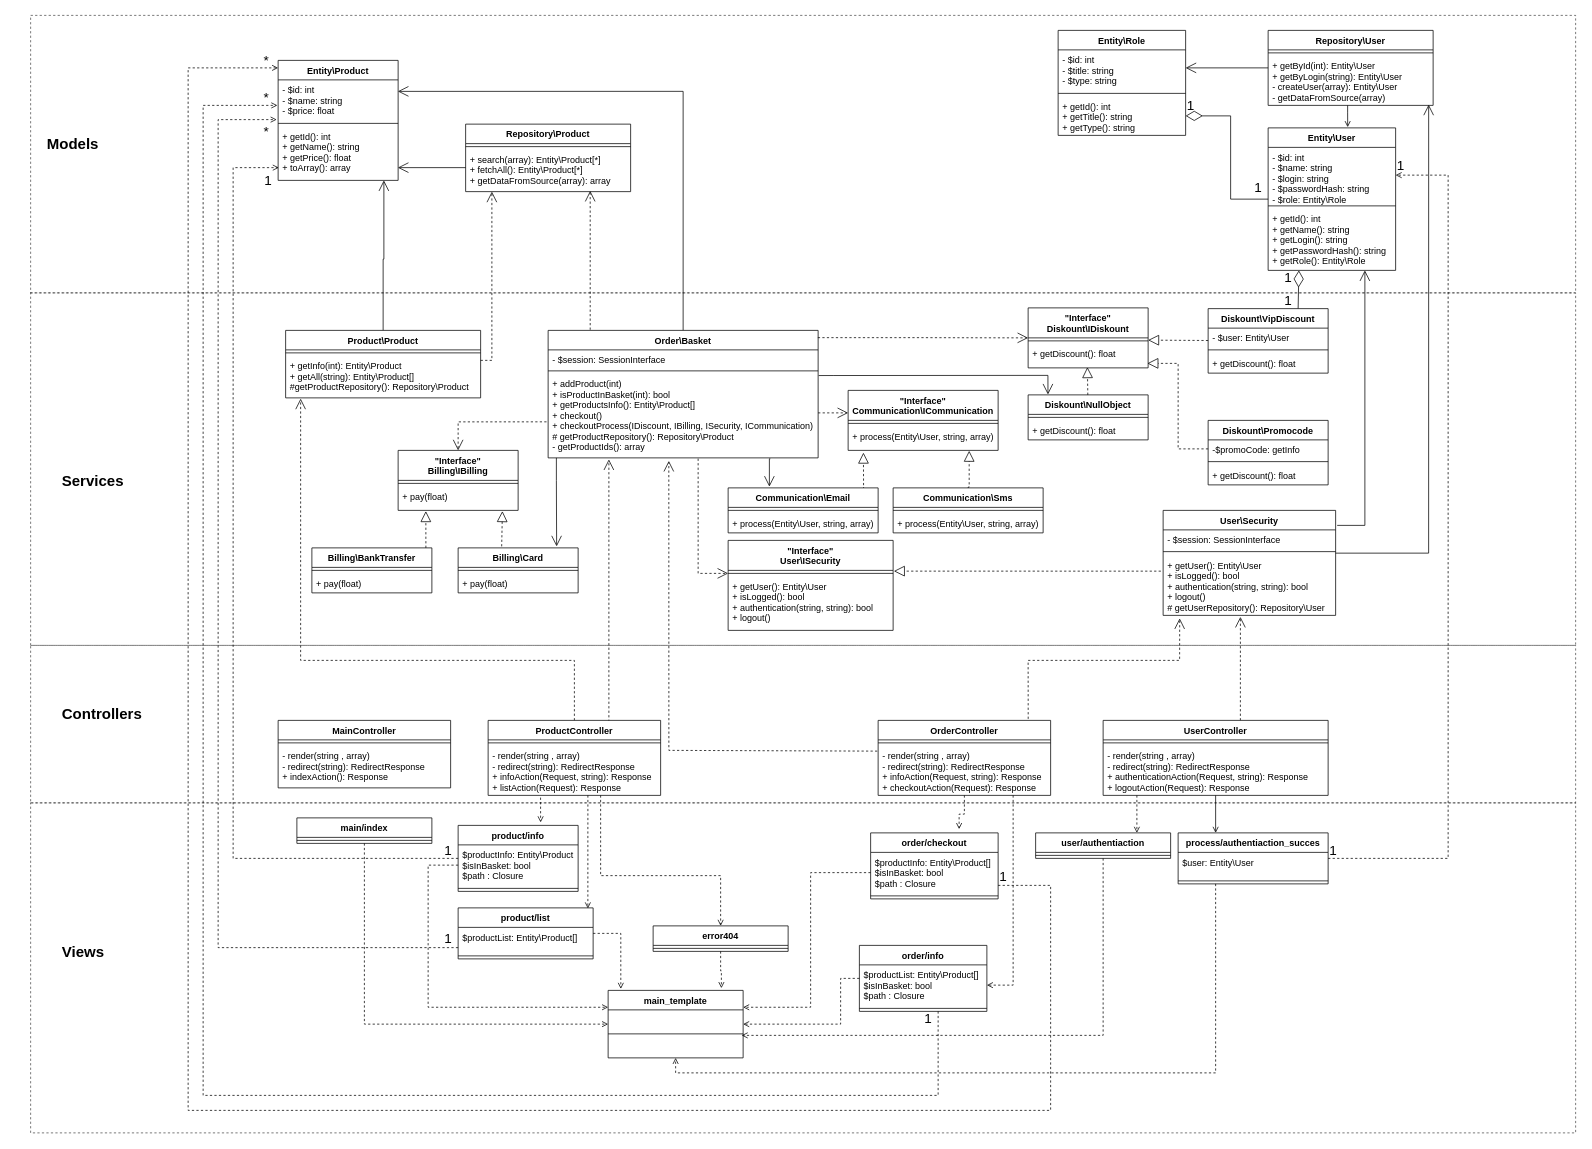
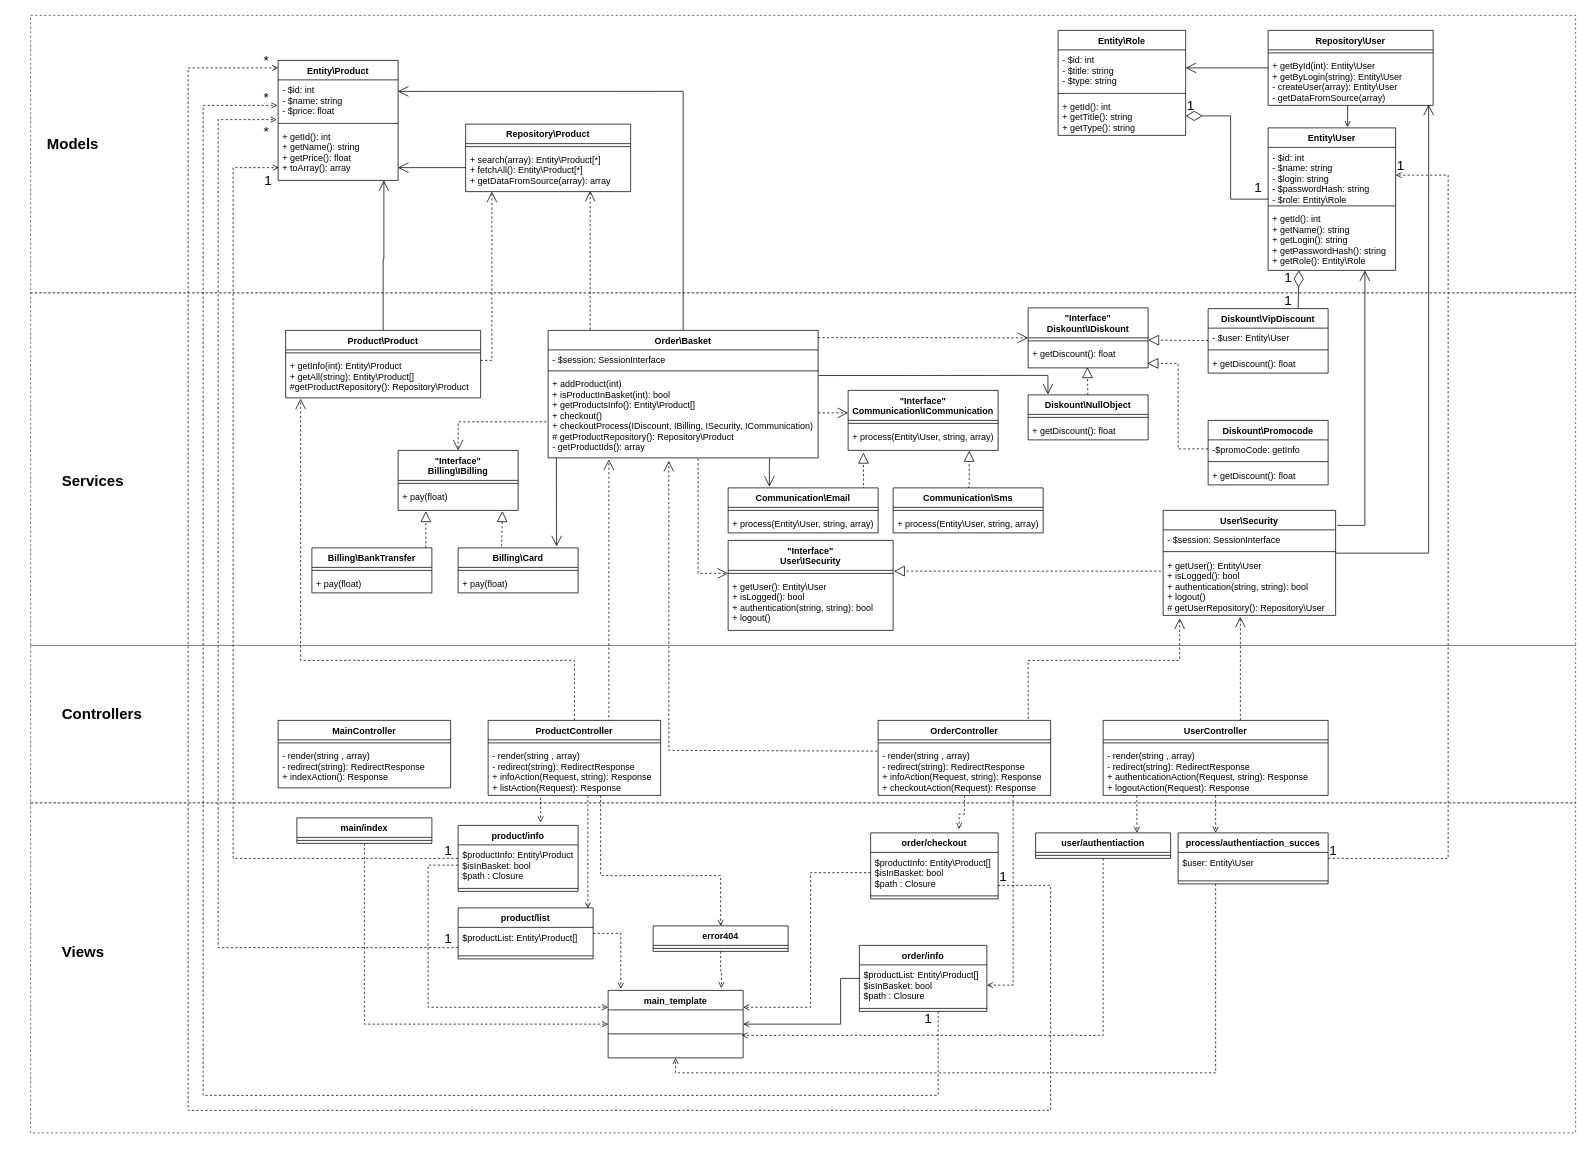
- <mxCell id="102" style="edgeStyle=orthogonalEdgeStyle;rounded=0;orthogonalLoop=1;jettySize=auto;html=1;entryX=0.25;entryY=0;entryDx=0;entryDy=0;dashed=0;startArrow=none;startFill=0;endArrow=open;endFill=0;" parent="1" source="103" target="146" edge="1"><mxGeometry relative="1" as="geometry" /></mxCell>
+ <mxCell id="102" style="edgeStyle=orthogonalEdgeStyle;rounded=0;orthogonalLoop=1;jettySize=auto;html=1;entryX=0.25;entryY=0;entryDx=0;entryDy=0;dashed=1;startArrow=none;startFill=0;endArrow=open;endFill=0;" parent="1" source="103" target="146" edge="1"><mxGeometry relative="1" as="geometry" /></mxCell>
- <mxCell id="130" style="edgeStyle=orthogonalEdgeStyle;rounded=0;orthogonalLoop=1;jettySize=auto;html=1;entryX=1;entryY=0.5;entryDx=0;entryDy=0;dashed=1;startArrow=none;startFill=0;endArrow=open;endFill=0;" parent="1" source="132" target="116" edge="1"><mxGeometry relative="1" as="geometry"><Array as="points"><mxPoint x="1120" y="1304" /><mxPoint x="1120" y="1365" /></Array></mxGeometry></mxCell>
+ <mxCell id="130" style="edgeStyle=orthogonalEdgeStyle;rounded=0;orthogonalLoop=1;jettySize=auto;html=1;entryX=1;entryY=0.5;entryDx=0;entryDy=0;dashed=0;startArrow=none;startFill=0;endArrow=open;endFill=0;" parent="1" source="132" target="116" edge="1"><mxGeometry relative="1" as="geometry"><Array as="points"><mxPoint x="1120" y="1304" /><mxPoint x="1120" y="1365" /></Array></mxGeometry></mxCell>
